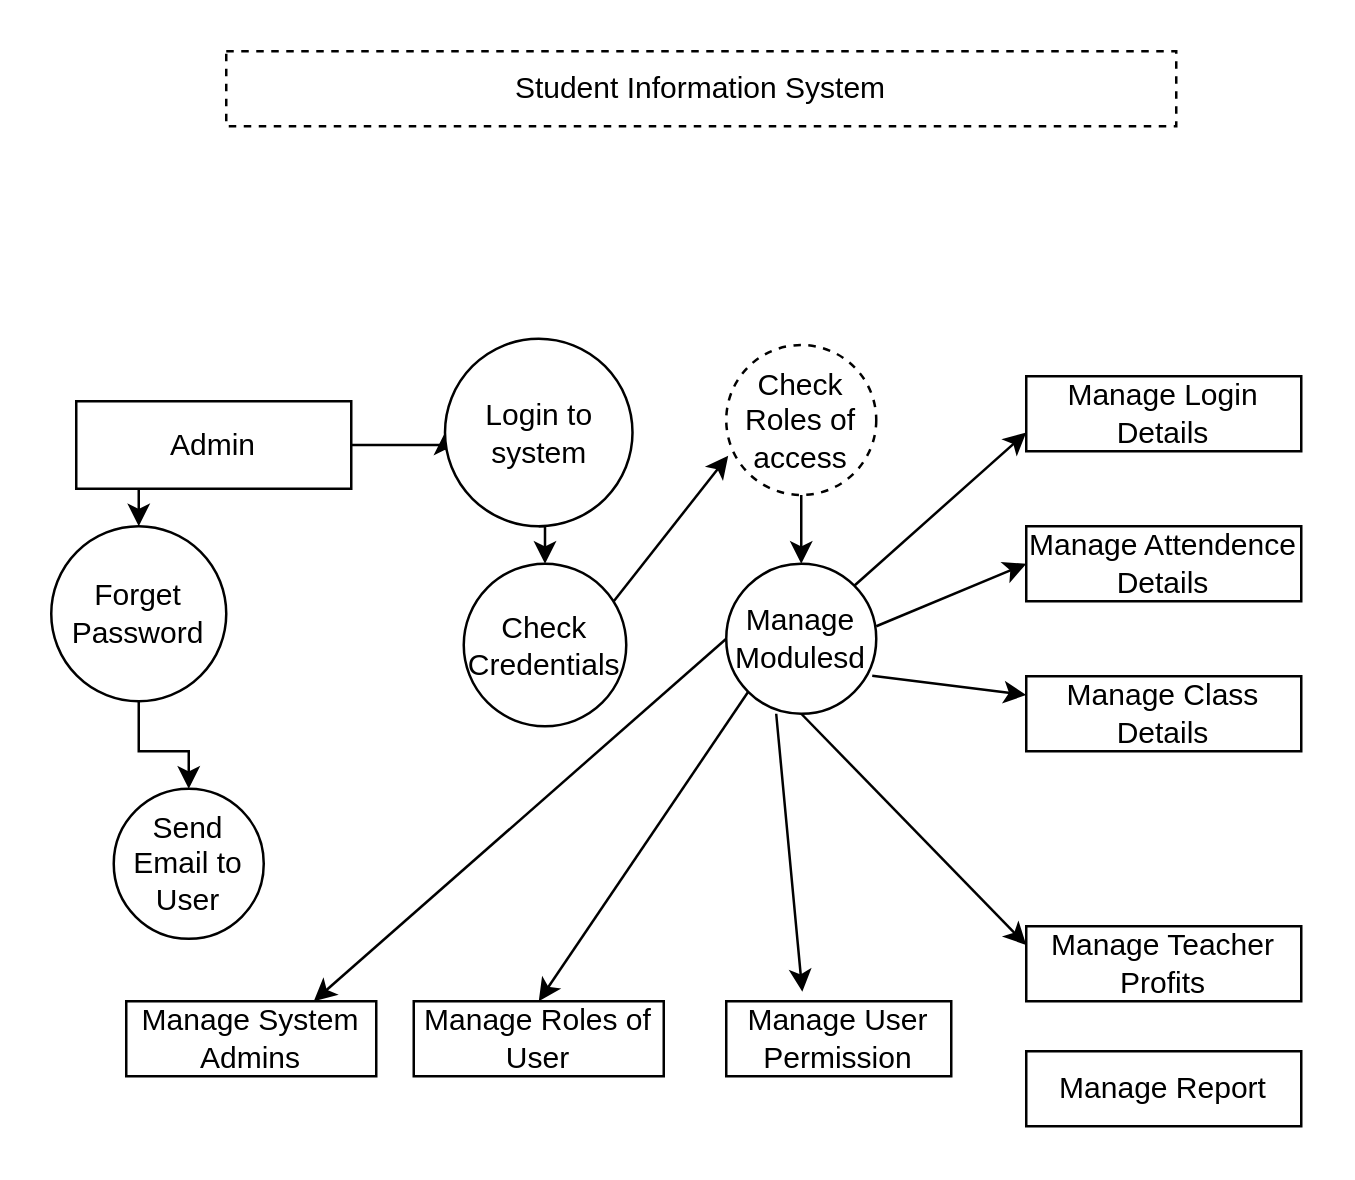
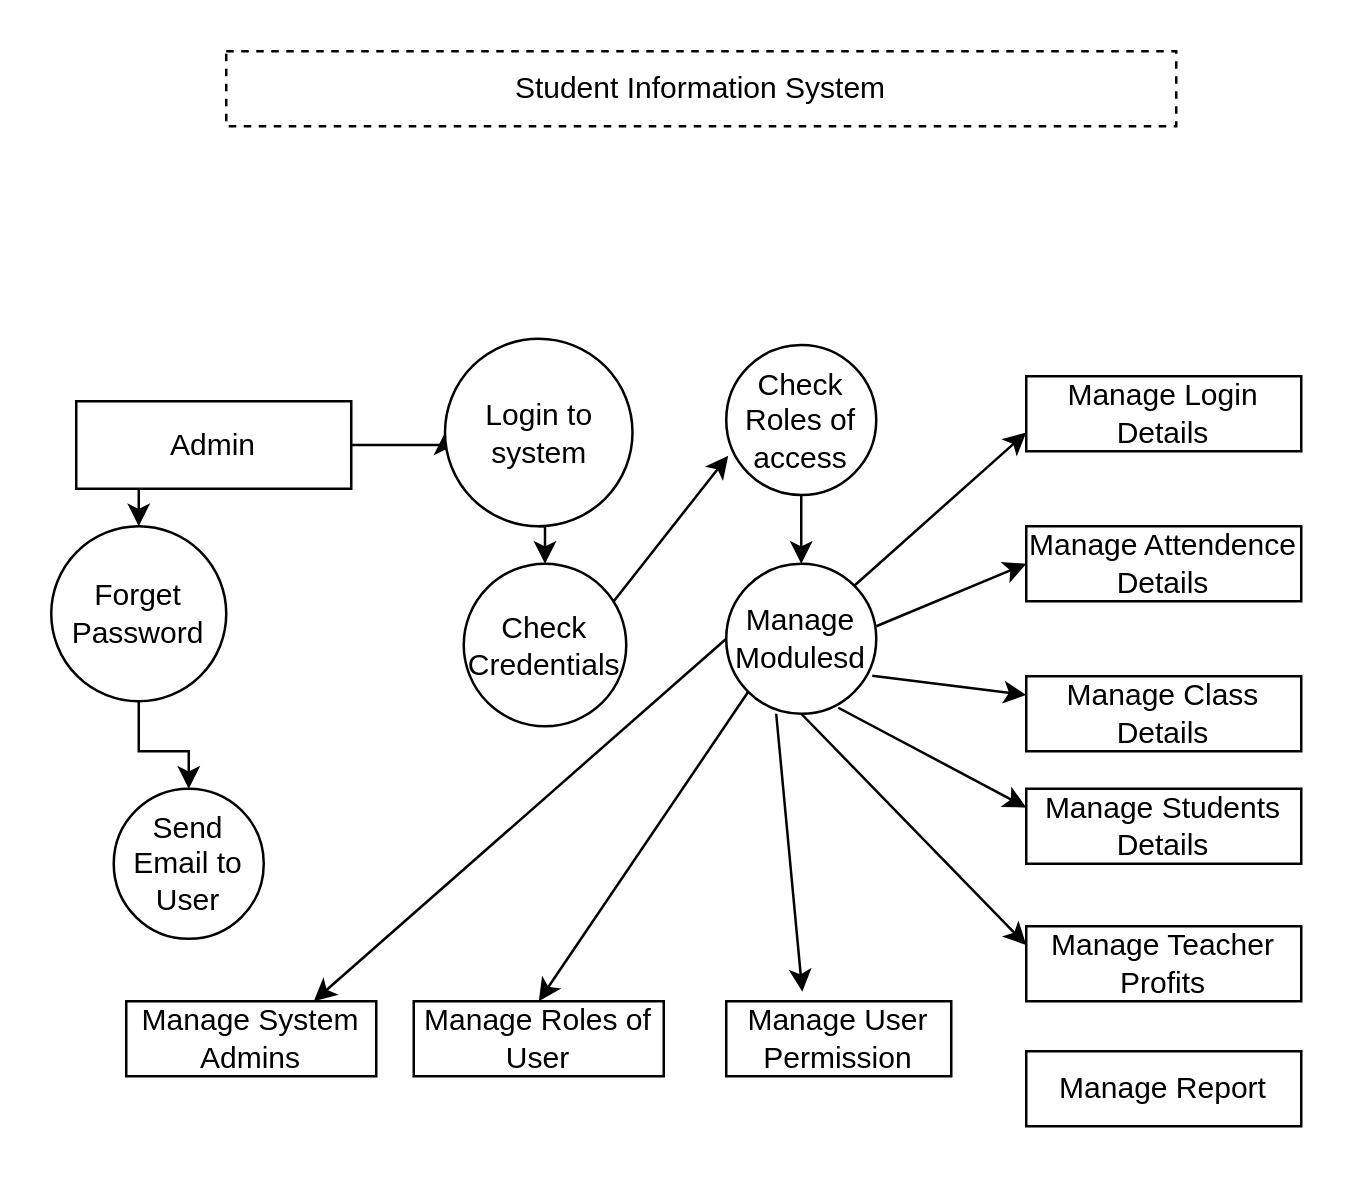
- <mxCell id="10" value="Check Roles of access" style="ellipse;whiteSpace=wrap;html=1;aspect=fixed;dashed=1;" vertex="1" parent="1"><mxGeometry x="290" y="137.5" width="60" height="60" as="geometry" /></mxCell>
+ <mxCell id="10" value="Check Roles of access" style="ellipse;whiteSpace=wrap;html=1;aspect=fixed;" vertex="1" parent="1"><mxGeometry x="290" y="137.5" width="60" height="60" as="geometry" /></mxCell>
+ <mxCell id="29" value="" style="endArrow=classic;html=1;rounded=0;entryX=0;entryY=0.25;entryDx=0;entryDy=0;exitX=0.747;exitY=0.96;exitDx=0;exitDy=0;exitPerimeter=0;" edge="1" parent="1" source="17" target="15"><mxGeometry width="50" height="50" relative="1" as="geometry"><mxPoint x="340" y="330" as="sourcePoint" /><mxPoint x="310" y="290" as="targetPoint" /></mxGeometry></mxCell>
+ <mxCell id="15" value="Manage Students Details" style="rounded=0;whiteSpace=wrap;html=1;" vertex="1" parent="1"><mxGeometry x="410" y="315" width="110" height="30" as="geometry" /></mxCell>
